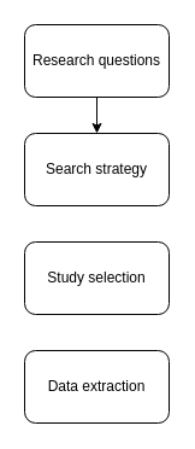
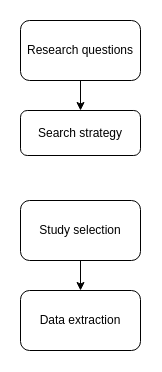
- <mxCell id="4" value="Search strategy" style="rounded=1;whiteSpace=wrap;html=1;" parent="1" vertex="1"><mxGeometry x="20" y="110" width="120" height="60" as="geometry" /></mxCell>
+ <mxCell id="4" value="Search strategy" style="rounded=1;whiteSpace=wrap;html=1;" parent="1" vertex="1"><mxGeometry x="20" y="110" width="120" height="45" as="geometry" /></mxCell>
+ <mxCell id="6" value="" style="edgeStyle=orthogonalEdgeStyle;rounded=0;orthogonalLoop=1;jettySize=auto;html=1;" parent="1" source="7" target="5" edge="1"><mxGeometry relative="1" as="geometry" /></mxCell>
